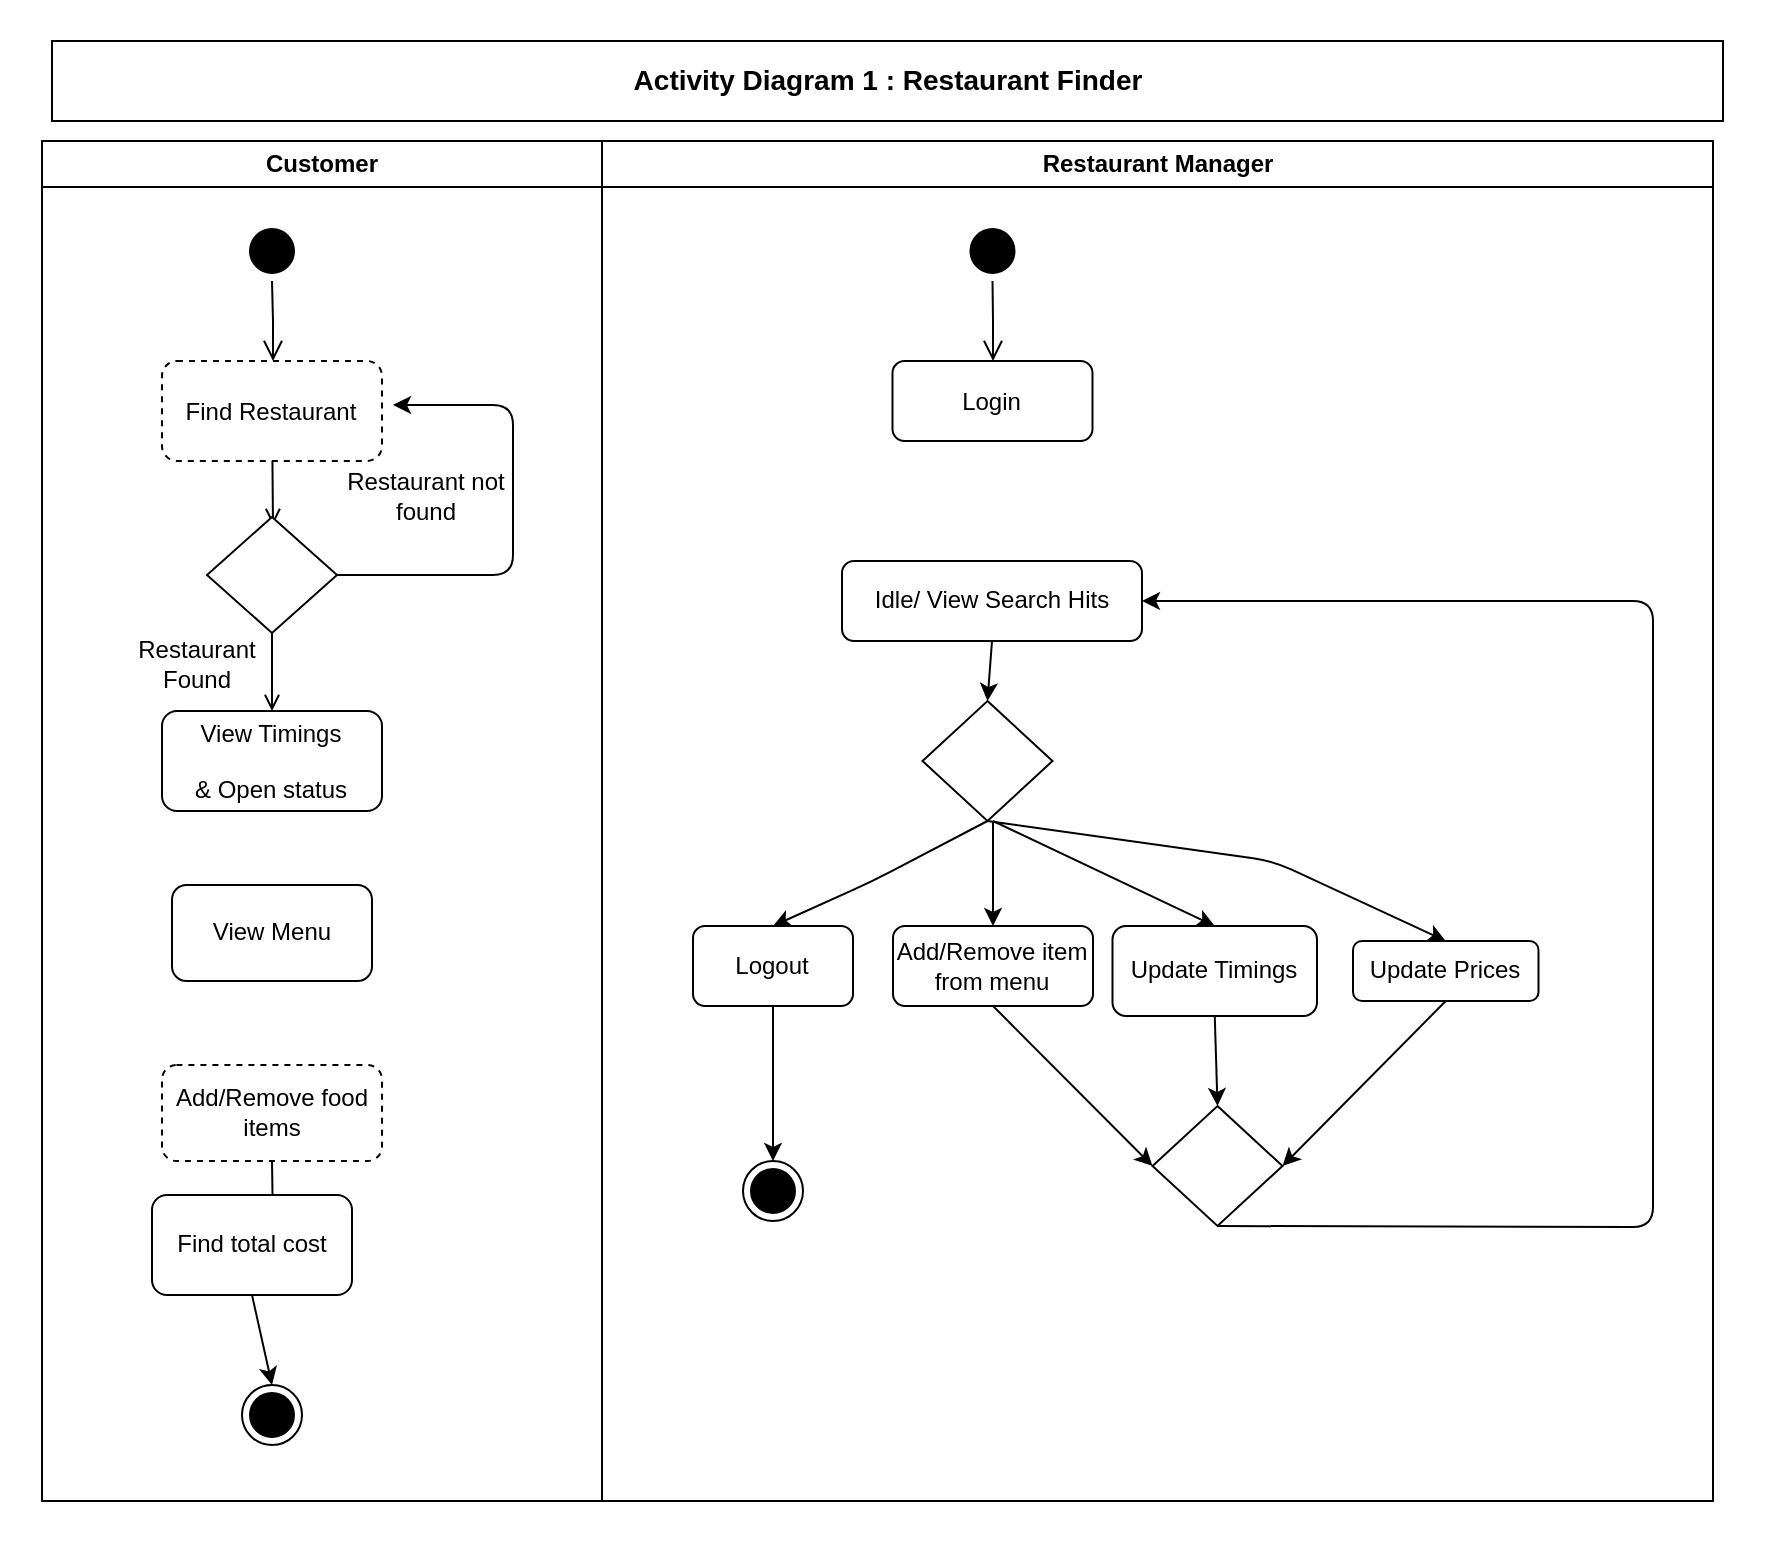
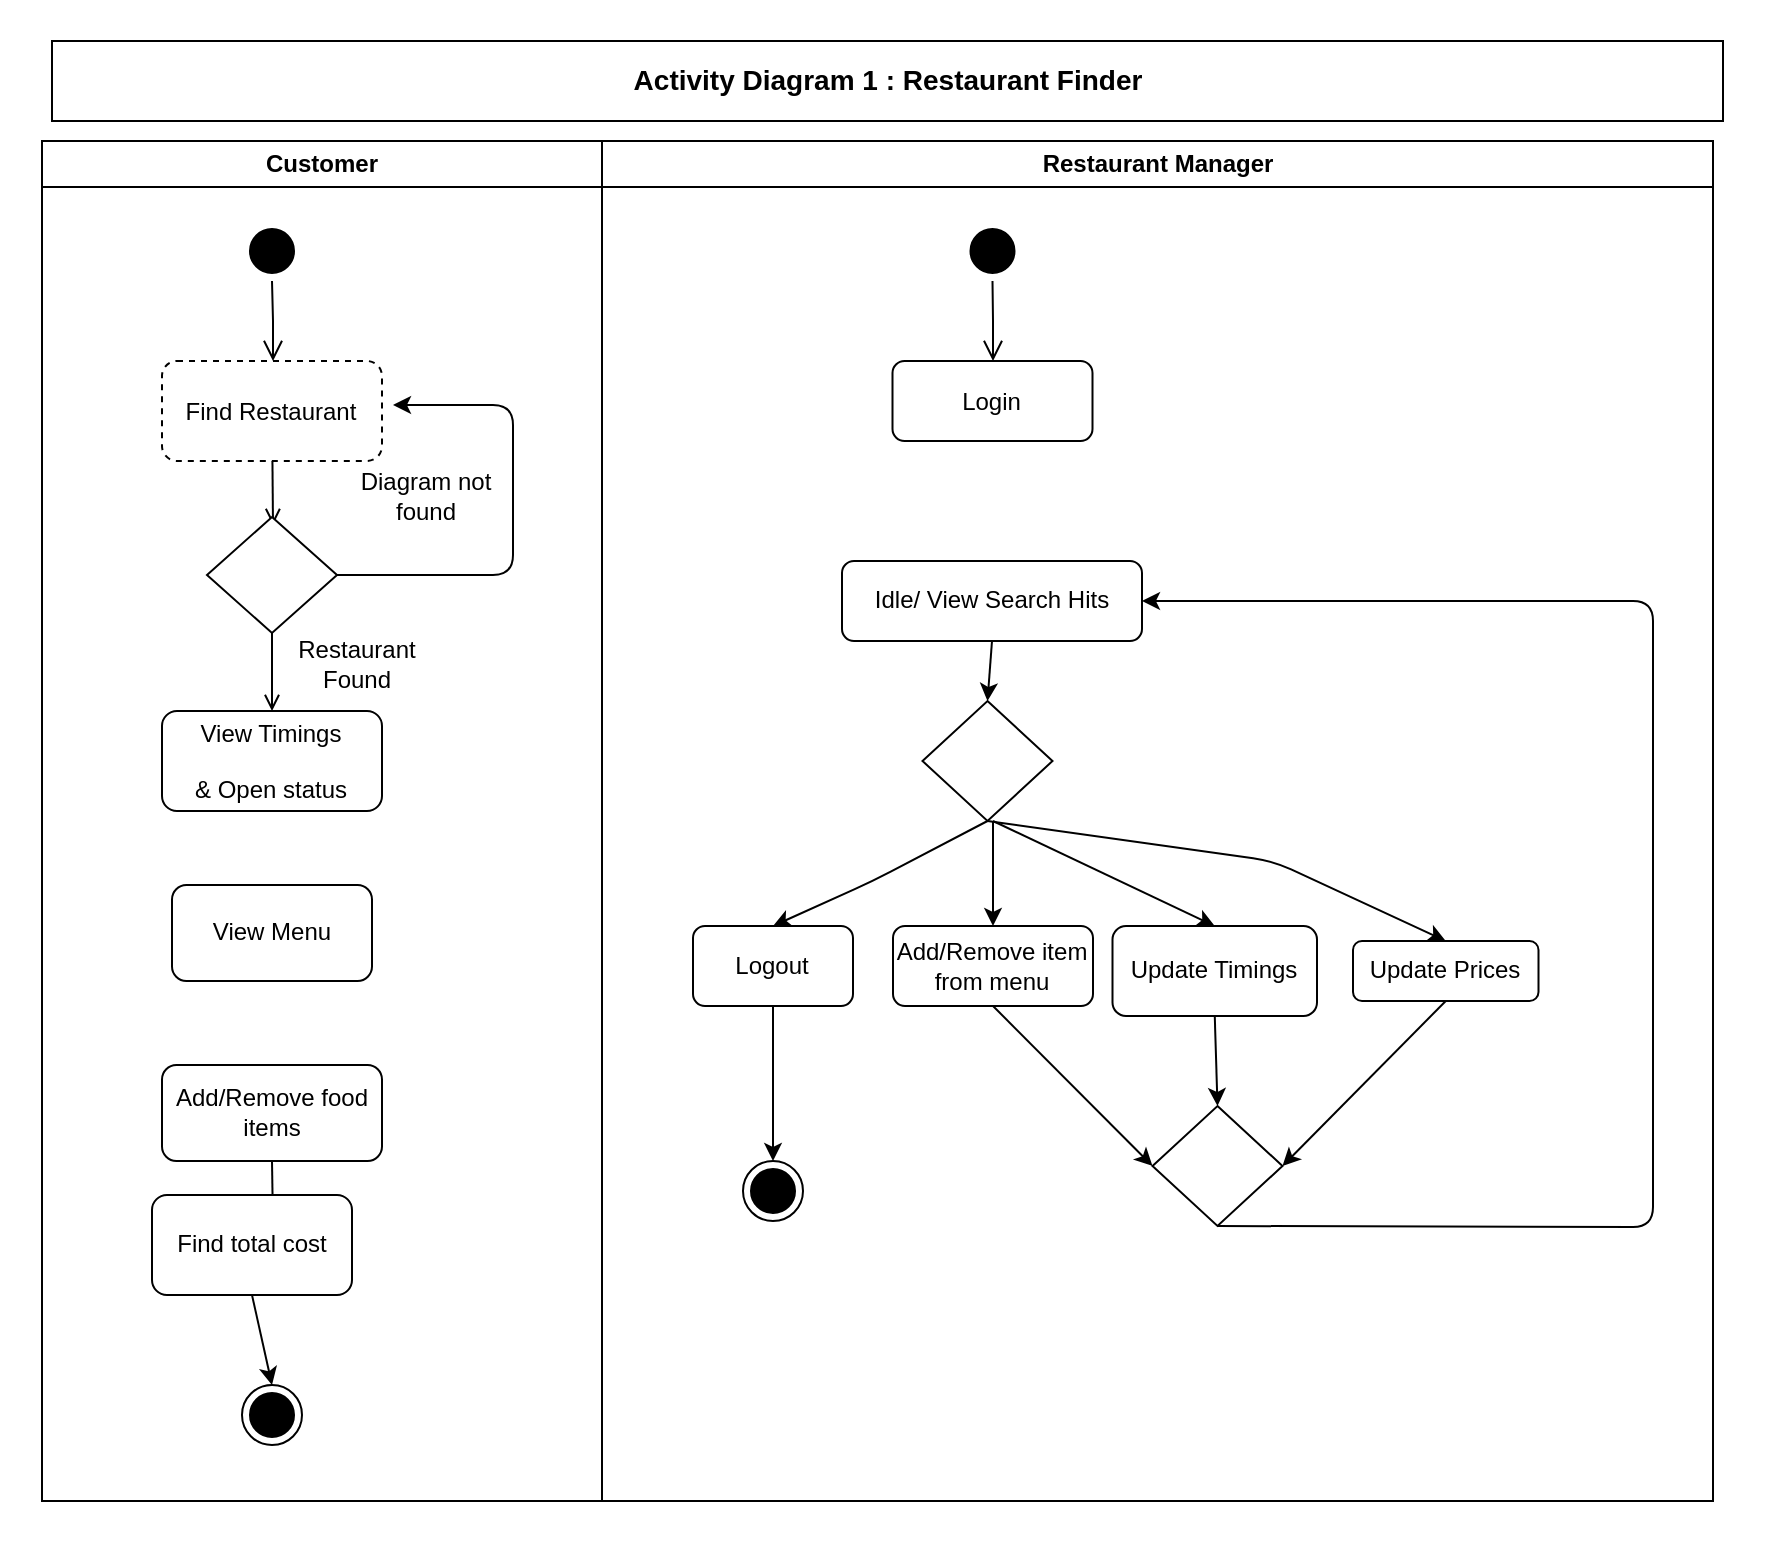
- <mxCell id="16" value="Restaurant not found" style="text;html=1;strokeColor=none;fillColor=none;align=center;verticalAlign=middle;whiteSpace=wrap;rounded=0;" vertex="1" parent="2"><mxGeometry x="147.5" y="168" width="90" height="20" as="geometry" /></mxCell>
+ <mxCell id="16" value="Diagram not found" style="text;html=1;strokeColor=none;fillColor=none;align=center;verticalAlign=middle;whiteSpace=wrap;rounded=0;" vertex="1" parent="2"><mxGeometry x="147.5" y="168" width="90" height="20" as="geometry" /></mxCell>
- <mxCell id="11" value="Restaurant Found" style="text;html=1;strokeColor=none;fillColor=none;align=center;verticalAlign=middle;whiteSpace=wrap;rounded=0;" vertex="1" parent="2"><mxGeometry x="45.5" y="252" width="65" height="20" as="geometry" /></mxCell>
+ <mxCell id="11" value="Restaurant Found" style="text;html=1;strokeColor=none;fillColor=none;align=center;verticalAlign=middle;whiteSpace=wrap;rounded=0;" vertex="1" parent="2"><mxGeometry x="125.5" y="252" width="65" height="20" as="geometry" /></mxCell>
- <mxCell id="14" value="Add/Remove food items" style="rounded=1;whiteSpace=wrap;html=1;dashed=1;" vertex="1" parent="2"><mxGeometry x="60" y="462" width="110" height="48" as="geometry" /></mxCell>
+ <mxCell id="14" value="Add/Remove food items" style="rounded=1;whiteSpace=wrap;html=1;" vertex="1" parent="2"><mxGeometry x="60" y="462" width="110" height="48" as="geometry" /></mxCell>
